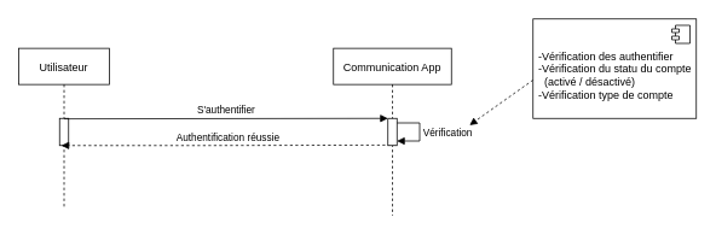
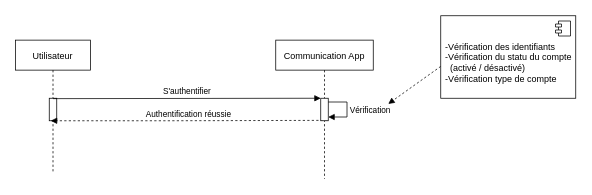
- <mxCell id="8" value="&lt;div style=&quot;text-align: left&quot;&gt;&lt;br&gt;&lt;/div&gt;&lt;div style=&quot;text-align: left&quot;&gt;&lt;span&gt;-Vérification des authentifier&lt;/span&gt;&lt;/div&gt;&lt;div style=&quot;text-align: left&quot;&gt;&lt;span&gt;-Vérification du statu du compte&lt;/span&gt;&lt;/div&gt;&lt;div style=&quot;text-align: left&quot;&gt;&lt;span&gt;&amp;nbsp; (activé / désactivé)&lt;/span&gt;&lt;/div&gt;&lt;div style=&quot;text-align: left&quot;&gt;&lt;span&gt;-Vérification type de compte&lt;/span&gt;&lt;/div&gt;" style="html=1;dropTarget=0;" parent="1" vertex="1"><mxGeometry x="587" y="20.5" width="180" height="110" as="geometry" /></mxCell>
+ <mxCell id="8" value="&lt;div style=&quot;text-align: left&quot;&gt;&lt;br&gt;&lt;/div&gt;&lt;div style=&quot;text-align: left&quot;&gt;&lt;span&gt;-Vérification des identifiants&lt;/span&gt;&lt;/div&gt;&lt;div style=&quot;text-align: left&quot;&gt;&lt;span&gt;-Vérification du statu du compte&lt;/span&gt;&lt;/div&gt;&lt;div style=&quot;text-align: left&quot;&gt;&lt;span&gt;&amp;nbsp; (activé / désactivé)&lt;/span&gt;&lt;/div&gt;&lt;div style=&quot;text-align: left&quot;&gt;&lt;span&gt;-Vérification type de compte&lt;/span&gt;&lt;/div&gt;" style="html=1;dropTarget=0;" parent="1" vertex="1"><mxGeometry x="587" y="20.5" width="180" height="110" as="geometry" /></mxCell>
